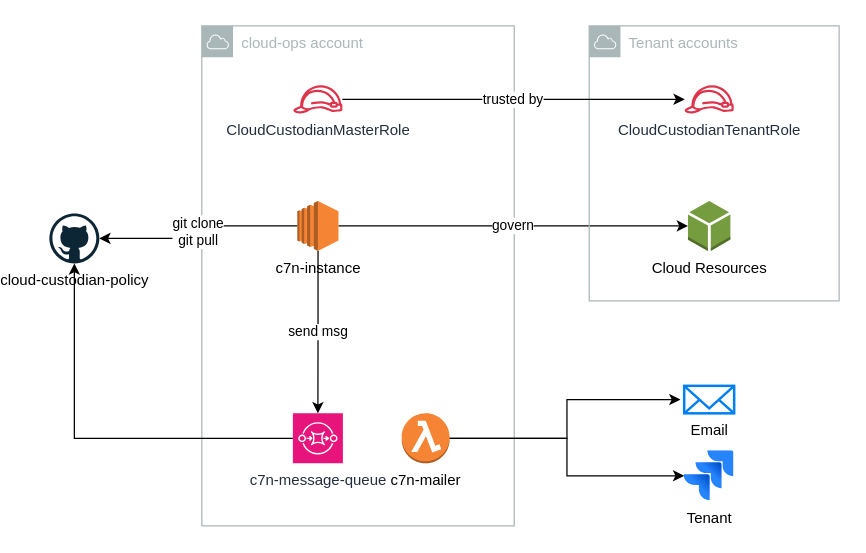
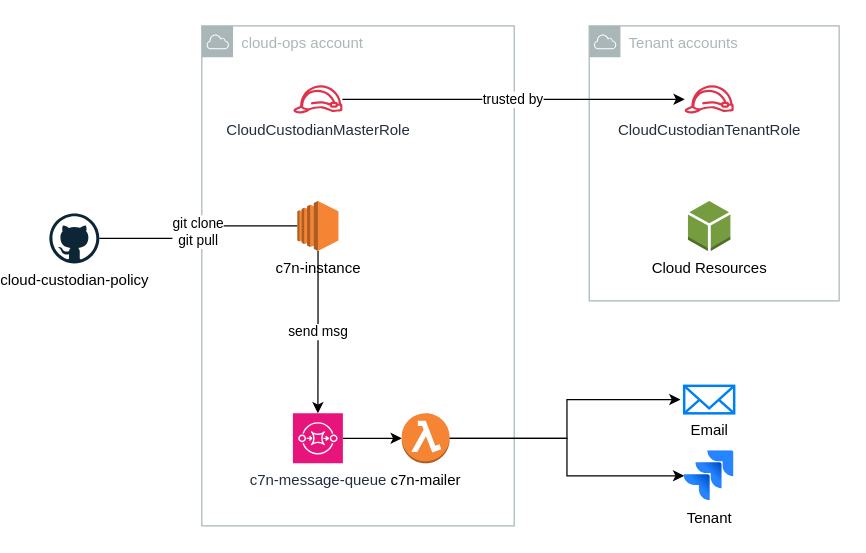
- <mxCell id="4" value="govern" style="edgeStyle=orthogonalEdgeStyle;rounded=0;orthogonalLoop=1;jettySize=auto;html=1;" edge="1" parent="1" source="6" target="12"><mxGeometry relative="1" as="geometry" /></mxCell>
- <mxCell id="3" value="git clone&lt;br&gt;git pull" style="edgeStyle=orthogonalEdgeStyle;rounded=0;orthogonalLoop=1;jettySize=auto;html=1;" edge="1" parent="1" source="6" target="7"><mxGeometry relative="1" as="geometry" /></mxCell>
+ <mxCell id="3" value="git clone&lt;br&gt;git pull" style="edgeStyle=orthogonalEdgeStyle;rounded=0;orthogonalLoop=1;jettySize=auto;html=1;endArrow=none;" edge="1" parent="1" source="6" target="7"><mxGeometry relative="1" as="geometry" /></mxCell>
- <mxCell id="15" style="edgeStyle=orthogonalEdgeStyle;rounded=0;orthogonalLoop=1;jettySize=auto;html=1;" edge="1" parent="1" source="16" target="7"><mxGeometry relative="1" as="geometry" /></mxCell>
+ <mxCell id="15" style="edgeStyle=orthogonalEdgeStyle;rounded=0;orthogonalLoop=1;jettySize=auto;html=1;" edge="1" parent="1" source="16" target="14"><mxGeometry relative="1" as="geometry" /></mxCell>
